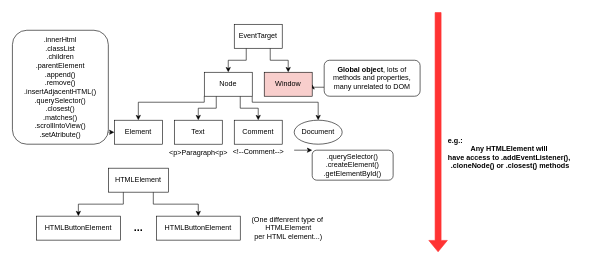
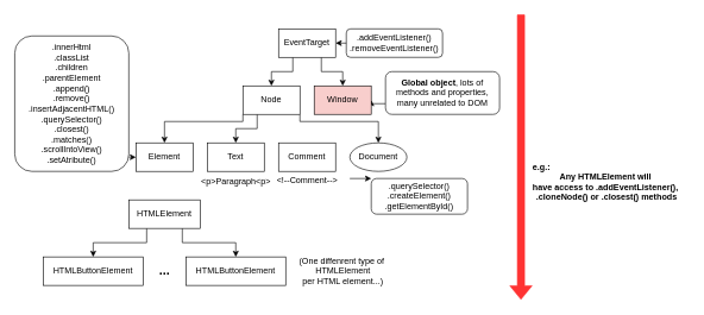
+ <mxCell id="27" style="edgeStyle=orthogonalEdgeStyle;rounded=0;orthogonalLoop=1;jettySize=auto;html=1;exitX=0;exitY=0.5;exitDx=0;exitDy=0;entryX=1;entryY=0.5;entryDx=0;entryDy=0;" edge="1" parent="1" source="24" target="28"><mxGeometry relative="1" as="geometry" /></mxCell>
+ <mxCell id="24" value=".addEventListener()&lt;div&gt;.removeEventListener()&lt;/div&gt;" style="rounded=1;whiteSpace=wrap;html=1;" vertex="1" parent="1"><mxGeometry x="485" y="40" width="135" height="40" as="geometry" /></mxCell>
- <mxCell id="3" style="edgeStyle=orthogonalEdgeStyle;rounded=0;orthogonalLoop=1;jettySize=auto;html=1;exitX=0.75;exitY=1;exitDx=0;exitDy=0;entryX=0.5;entryY=0;entryDx=0;entryDy=0;" edge="1" parent="1" source="6" target="8"><mxGeometry relative="1" as="geometry" /></mxCell>
